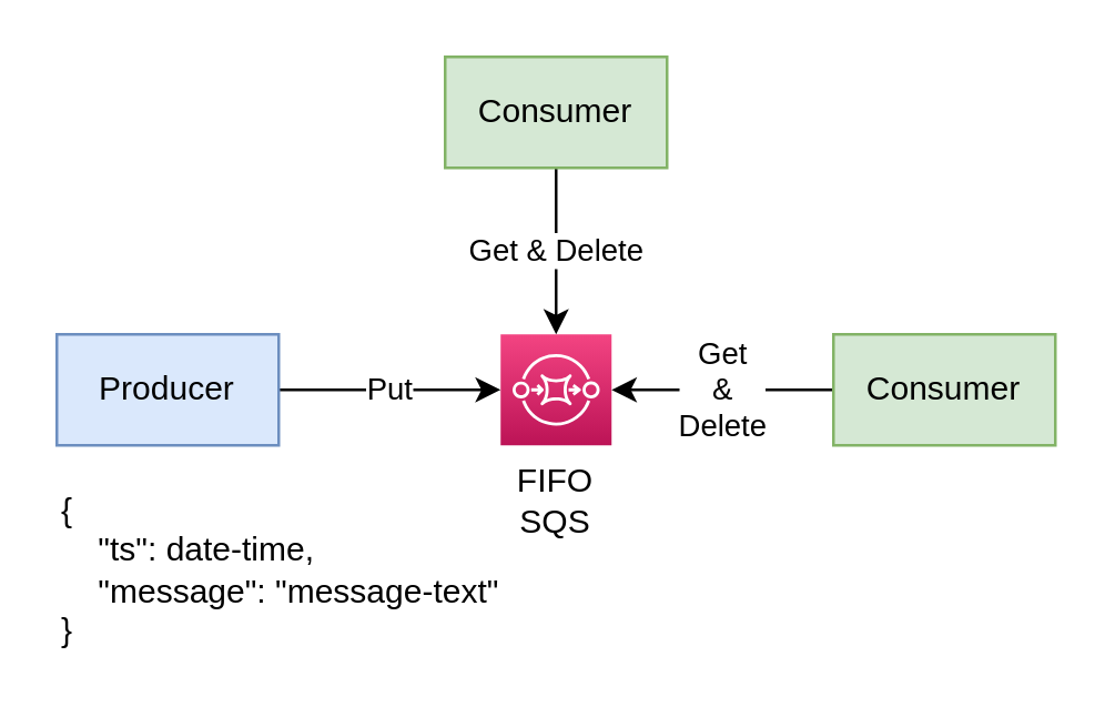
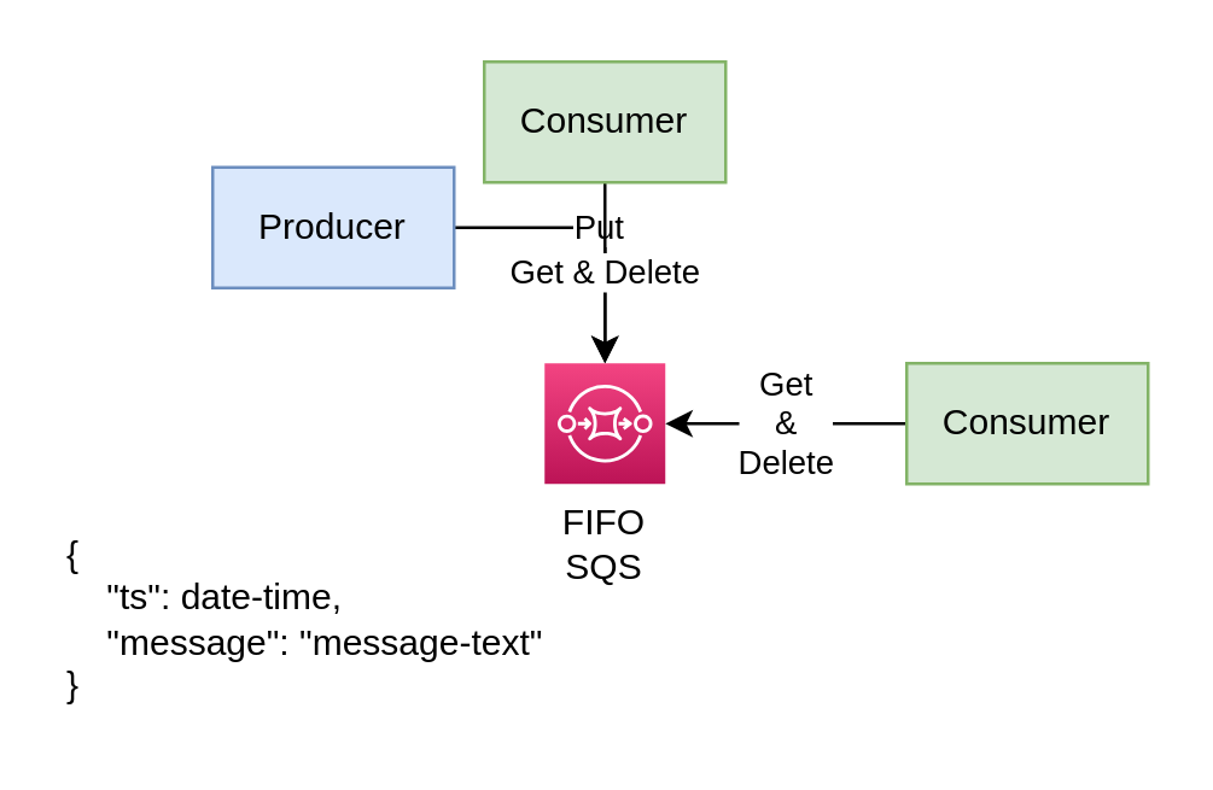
- <mxCell id="4" value="Producer" style="rounded=0;whiteSpace=wrap;html=1;fillColor=#dae8fc;strokeColor=#6c8ebf;" vertex="1" parent="1"><mxGeometry x="20" y="120" width="80" height="40" as="geometry" /></mxCell>
+ <mxCell id="4" value="Producer" style="rounded=0;whiteSpace=wrap;html=1;fillColor=#dae8fc;strokeColor=#6c8ebf;" vertex="1" parent="1"><mxGeometry x="70" y="55" width="80" height="40" as="geometry" /></mxCell>
